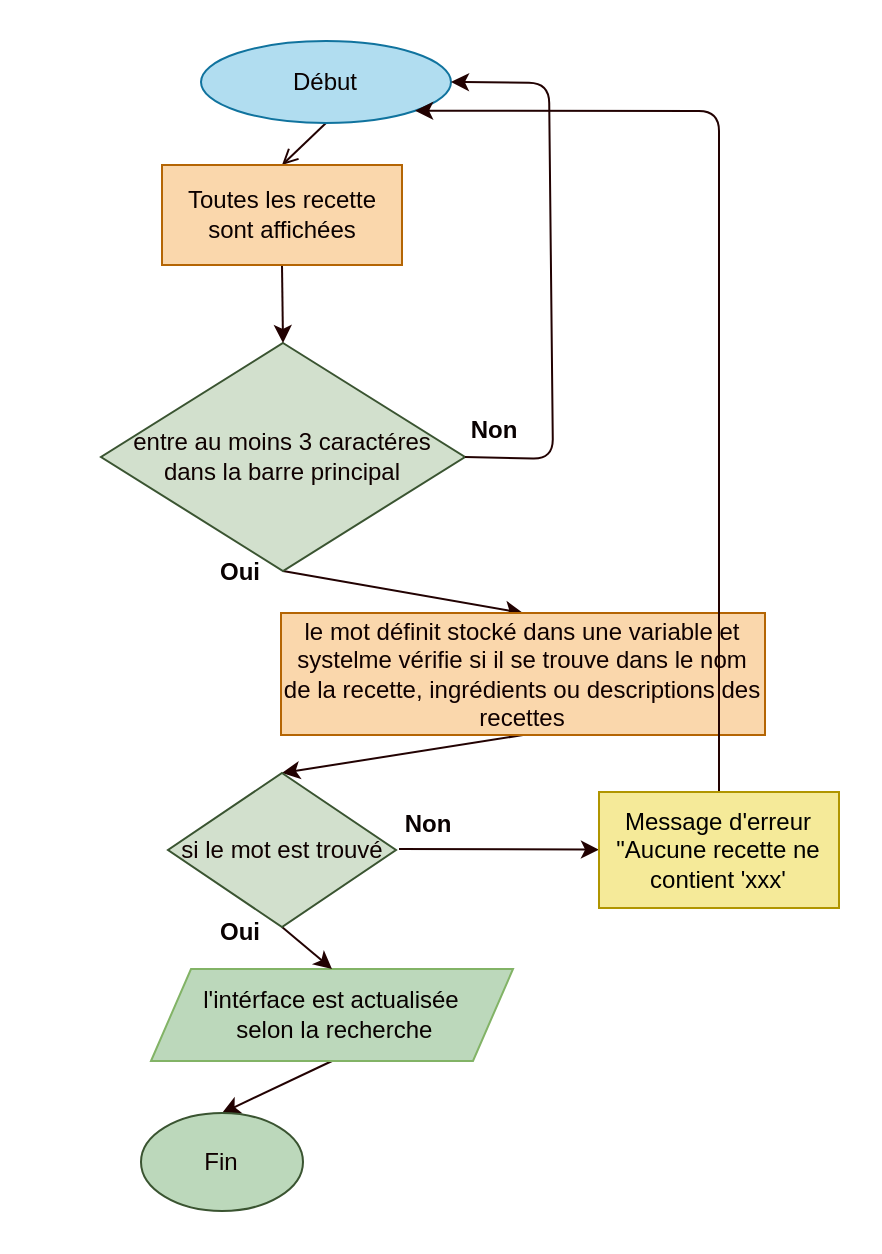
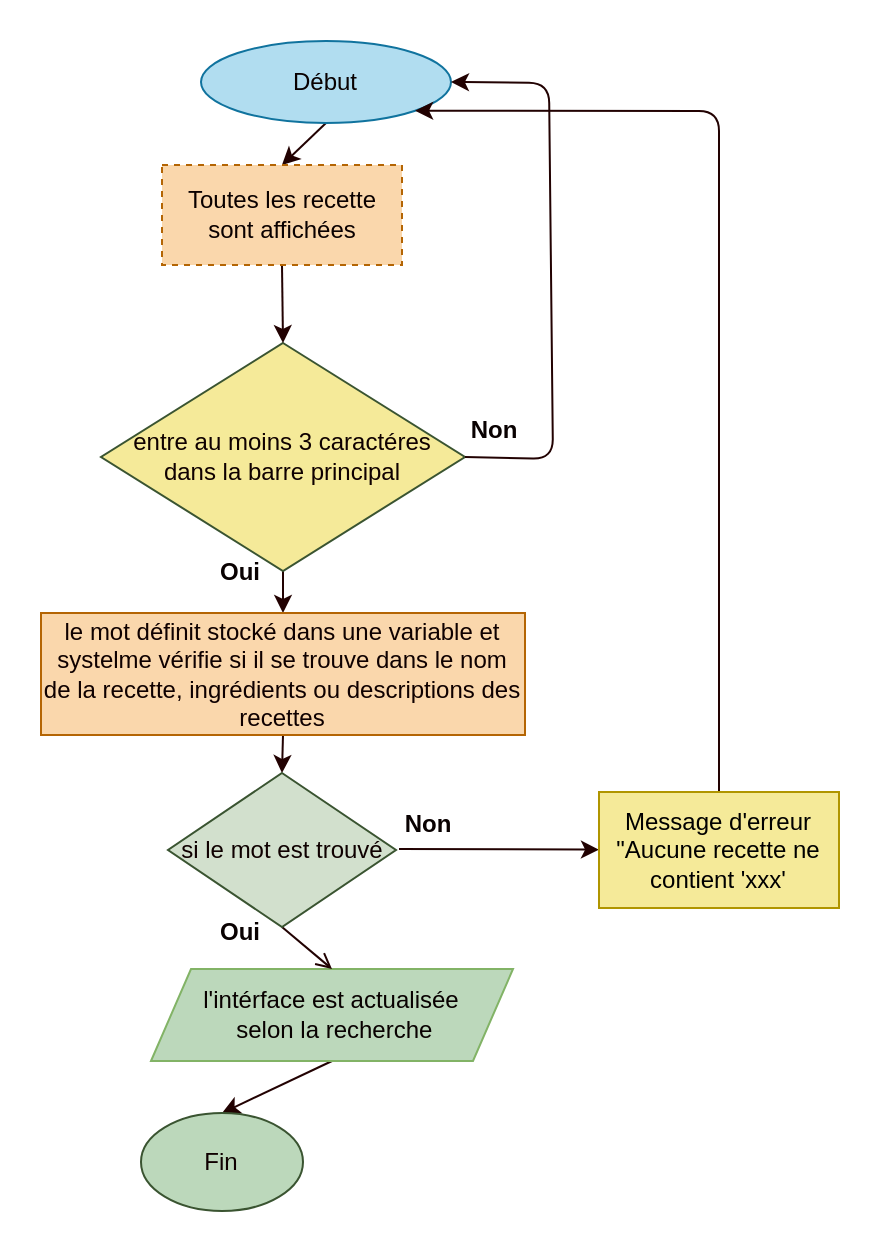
- <mxCell id="2" style="edgeStyle=none;html=1;exitX=0.5;exitY=1;exitDx=0;exitDy=0;entryX=0.5;entryY=0;entryDx=0;entryDy=0;strokeColor=#220202;fontColor=#090101;endArrow=open;" parent="1" source="3" target="7" edge="1"><mxGeometry relative="1" as="geometry" /></mxCell>
+ <mxCell id="2" style="edgeStyle=none;html=1;exitX=0.5;exitY=1;exitDx=0;exitDy=0;entryX=0.5;entryY=0;entryDx=0;entryDy=0;strokeColor=#220202;fontColor=#090101;" parent="1" source="3" target="7" edge="1"><mxGeometry relative="1" as="geometry" /></mxCell>
- <mxCell id="7" value="Toutes les recette sont affichées" style="rounded=0;whiteSpace=wrap;html=1;fillColor=#fad7ac;strokeColor=#b46504;fontColor=#0a0000;" parent="1" vertex="1"><mxGeometry x="80.5" y="82" width="120" height="50" as="geometry" /></mxCell>
+ <mxCell id="7" value="Toutes les recette sont affichées" style="rounded=0;whiteSpace=wrap;html=1;fillColor=#fad7ac;strokeColor=#b46504;fontColor=#0a0000;dashed=1;" parent="1" vertex="1"><mxGeometry x="80.5" y="82" width="120" height="50" as="geometry" /></mxCell>
- <mxCell id="5" value="entre au moins 3 caractéres&lt;br&gt;dans la barre principal&lt;br&gt;" style="rhombus;whiteSpace=wrap;html=1;fillColor=#d2e0cd;fontColor=#0f0000;strokeColor=#3A5431;verticalAlign=middle;" parent="1" vertex="1"><mxGeometry x="50" y="171" width="182" height="114" as="geometry" /></mxCell>
+ <mxCell id="5" value="entre au moins 3 caractéres&lt;br&gt;dans la barre principal&lt;br&gt;" style="rhombus;whiteSpace=wrap;html=1;fillColor=#f5ea99;fontColor=#0f0000;strokeColor=#3A5431;verticalAlign=middle;" parent="1" vertex="1"><mxGeometry x="50" y="171" width="182" height="114" as="geometry" /></mxCell>
- <mxCell id="12" value="&lt;font color=&quot;#0f0000&quot;&gt;le mot définit stocké dans une variable et systelme vérifie si il se trouve dans le nom de la recette, ingrédients ou descriptions des recettes&lt;/font&gt;" style="rounded=0;whiteSpace=wrap;html=1;fillColor=#fad7ac;strokeColor=#b46504;fontColor=#0a0000;" parent="1" vertex="1"><mxGeometry x="140" y="306" width="242" height="61" as="geometry" /></mxCell>
+ <mxCell id="12" value="&lt;font color=&quot;#0f0000&quot;&gt;le mot définit stocké dans une variable et systelme vérifie si il se trouve dans le nom de la recette, ingrédients ou descriptions des recettes&lt;/font&gt;" style="rounded=0;whiteSpace=wrap;html=1;fillColor=#fad7ac;strokeColor=#b46504;fontColor=#0a0000;" parent="1" vertex="1"><mxGeometry x="20" y="306" width="242" height="61" as="geometry" /></mxCell>
- <mxCell id="13" style="edgeStyle=none;html=1;exitX=0.5;exitY=1;exitDx=0;exitDy=0;entryX=0.5;entryY=0;entryDx=0;entryDy=0;strokeColor=#220202;fontColor=#0f0000;" parent="1" source="14" target="9" edge="1"><mxGeometry relative="1" as="geometry" /></mxCell>
+ <mxCell id="13" style="edgeStyle=none;html=1;exitX=0.5;exitY=1;exitDx=0;exitDy=0;entryX=0.5;entryY=0;entryDx=0;entryDy=0;strokeColor=#220202;fontColor=#0f0000;endArrow=open;" parent="1" source="14" target="9" edge="1"><mxGeometry relative="1" as="geometry" /></mxCell>
